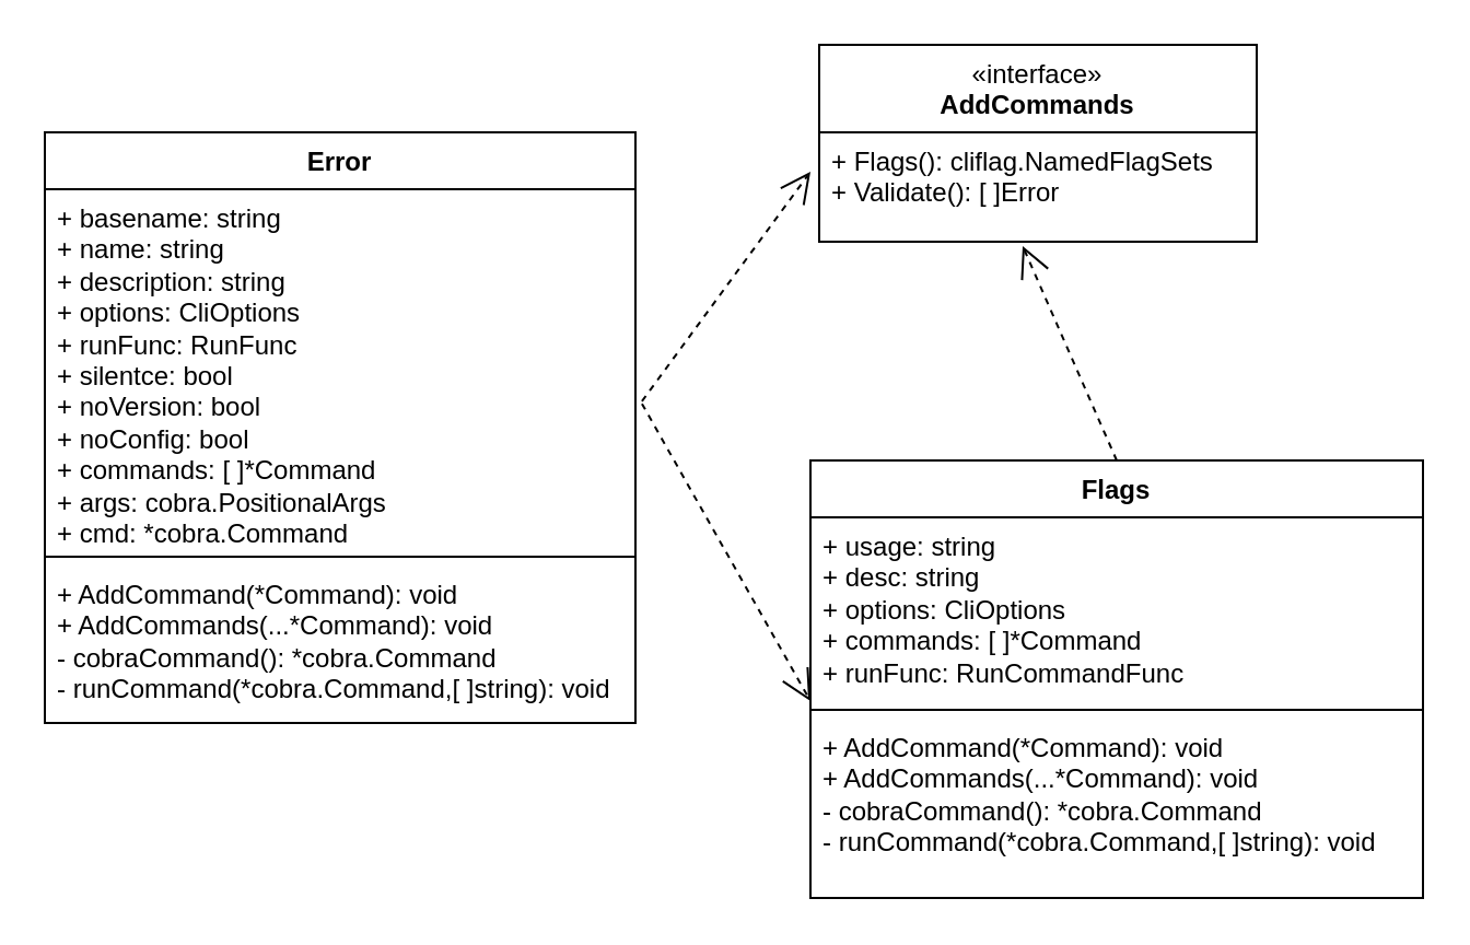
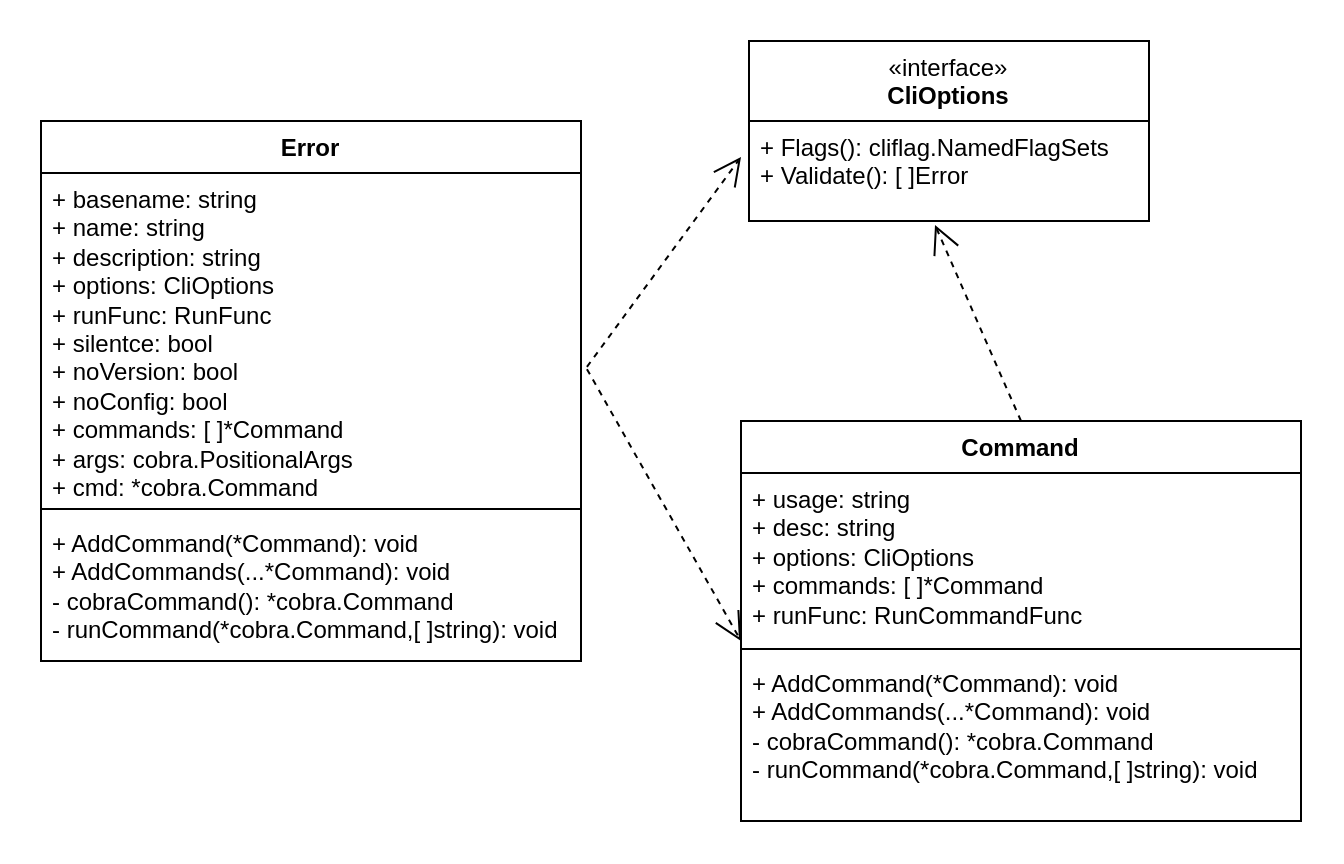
- <mxCell id="6" value="&lt;span style=&quot;font-weight: normal;&quot;&gt;«interface»&lt;/span&gt;&lt;br style=&quot;border-color: var(--border-color); font-weight: 400;&quot;&gt;AddCommands" style="swimlane;fontStyle=1;align=center;verticalAlign=top;childLayout=stackLayout;horizontal=1;startSize=40;horizontalStack=0;resizeParent=1;resizeParentMax=0;resizeLast=0;collapsible=1;marginBottom=0;whiteSpace=wrap;html=1;" vertex="1" parent="1"><mxGeometry x="374" y="20" width="200" height="90" as="geometry" /></mxCell>
+ <mxCell id="6" value="&lt;span style=&quot;font-weight: normal;&quot;&gt;«interface»&lt;/span&gt;&lt;br style=&quot;border-color: var(--border-color); font-weight: 400;&quot;&gt;CliOptions" style="swimlane;fontStyle=1;align=center;verticalAlign=top;childLayout=stackLayout;horizontal=1;startSize=40;horizontalStack=0;resizeParent=1;resizeParentMax=0;resizeLast=0;collapsible=1;marginBottom=0;whiteSpace=wrap;html=1;" vertex="1" parent="1"><mxGeometry x="374" y="20" width="200" height="90" as="geometry" /></mxCell>
- <mxCell id="8" value="Flags" style="swimlane;fontStyle=1;align=center;verticalAlign=top;childLayout=stackLayout;horizontal=1;startSize=26;horizontalStack=0;resizeParent=1;resizeParentMax=0;resizeLast=0;collapsible=1;marginBottom=0;whiteSpace=wrap;html=1;" vertex="1" parent="1"><mxGeometry x="370" y="210" width="280" height="200" as="geometry" /></mxCell>
+ <mxCell id="8" value="Command" style="swimlane;fontStyle=1;align=center;verticalAlign=top;childLayout=stackLayout;horizontal=1;startSize=26;horizontalStack=0;resizeParent=1;resizeParentMax=0;resizeLast=0;collapsible=1;marginBottom=0;whiteSpace=wrap;html=1;" vertex="1" parent="1"><mxGeometry x="370" y="210" width="280" height="200" as="geometry" /></mxCell>
